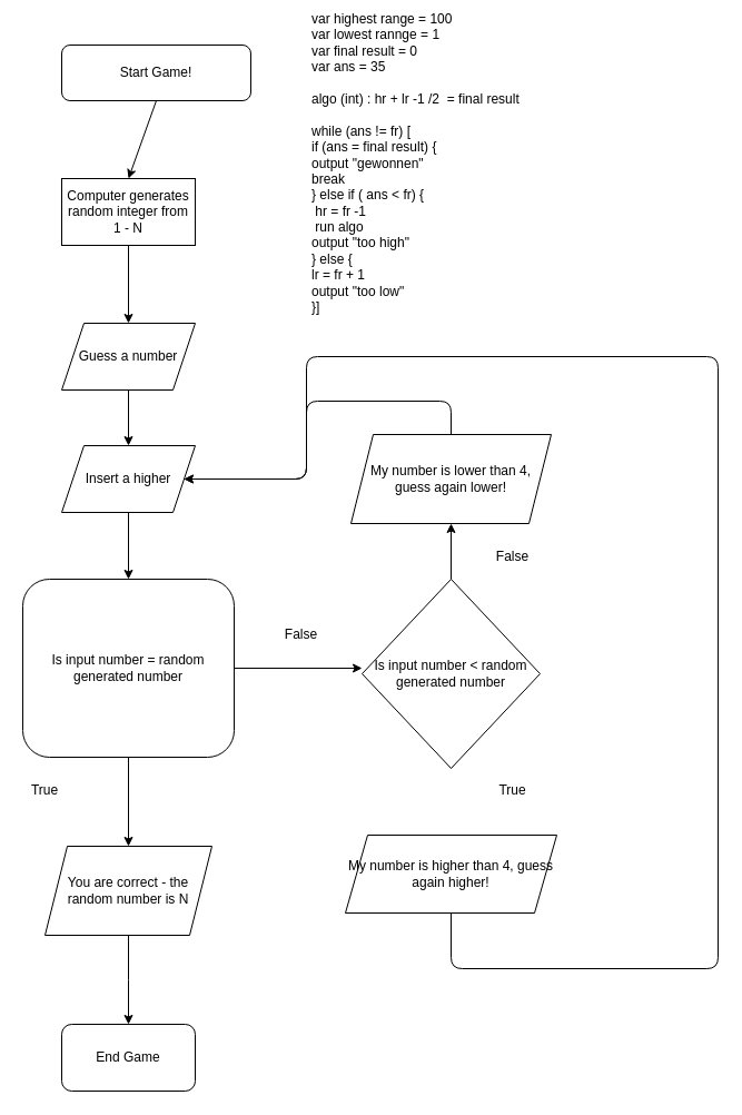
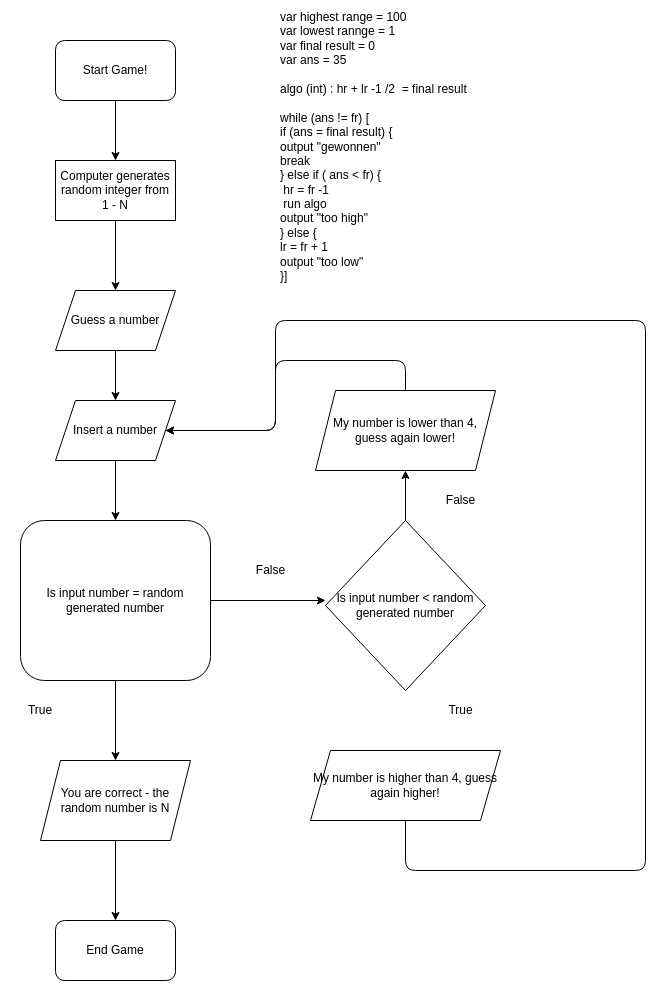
- <mxCell id="2" value="Start Game!" style="rounded=1;whiteSpace=wrap;html=1;" vertex="1" parent="1"><mxGeometry x="55" y="40" width="170" height="50" as="geometry" /></mxCell>
+ <mxCell id="2" value="Start Game!" style="rounded=1;whiteSpace=wrap;html=1;" vertex="1" parent="1"><mxGeometry x="55" y="40" width="120" height="60" as="geometry" /></mxCell>
- <mxCell id="7" value="Insert a higher" style="shape=parallelogram;perimeter=parallelogramPerimeter;whiteSpace=wrap;html=1;fixedSize=1;" vertex="1" parent="1"><mxGeometry x="55" y="400" width="120" height="60" as="geometry" /></mxCell>
+ <mxCell id="7" value="Insert a number" style="shape=parallelogram;perimeter=parallelogramPerimeter;whiteSpace=wrap;html=1;fixedSize=1;" vertex="1" parent="1"><mxGeometry x="55" y="400" width="120" height="60" as="geometry" /></mxCell>
